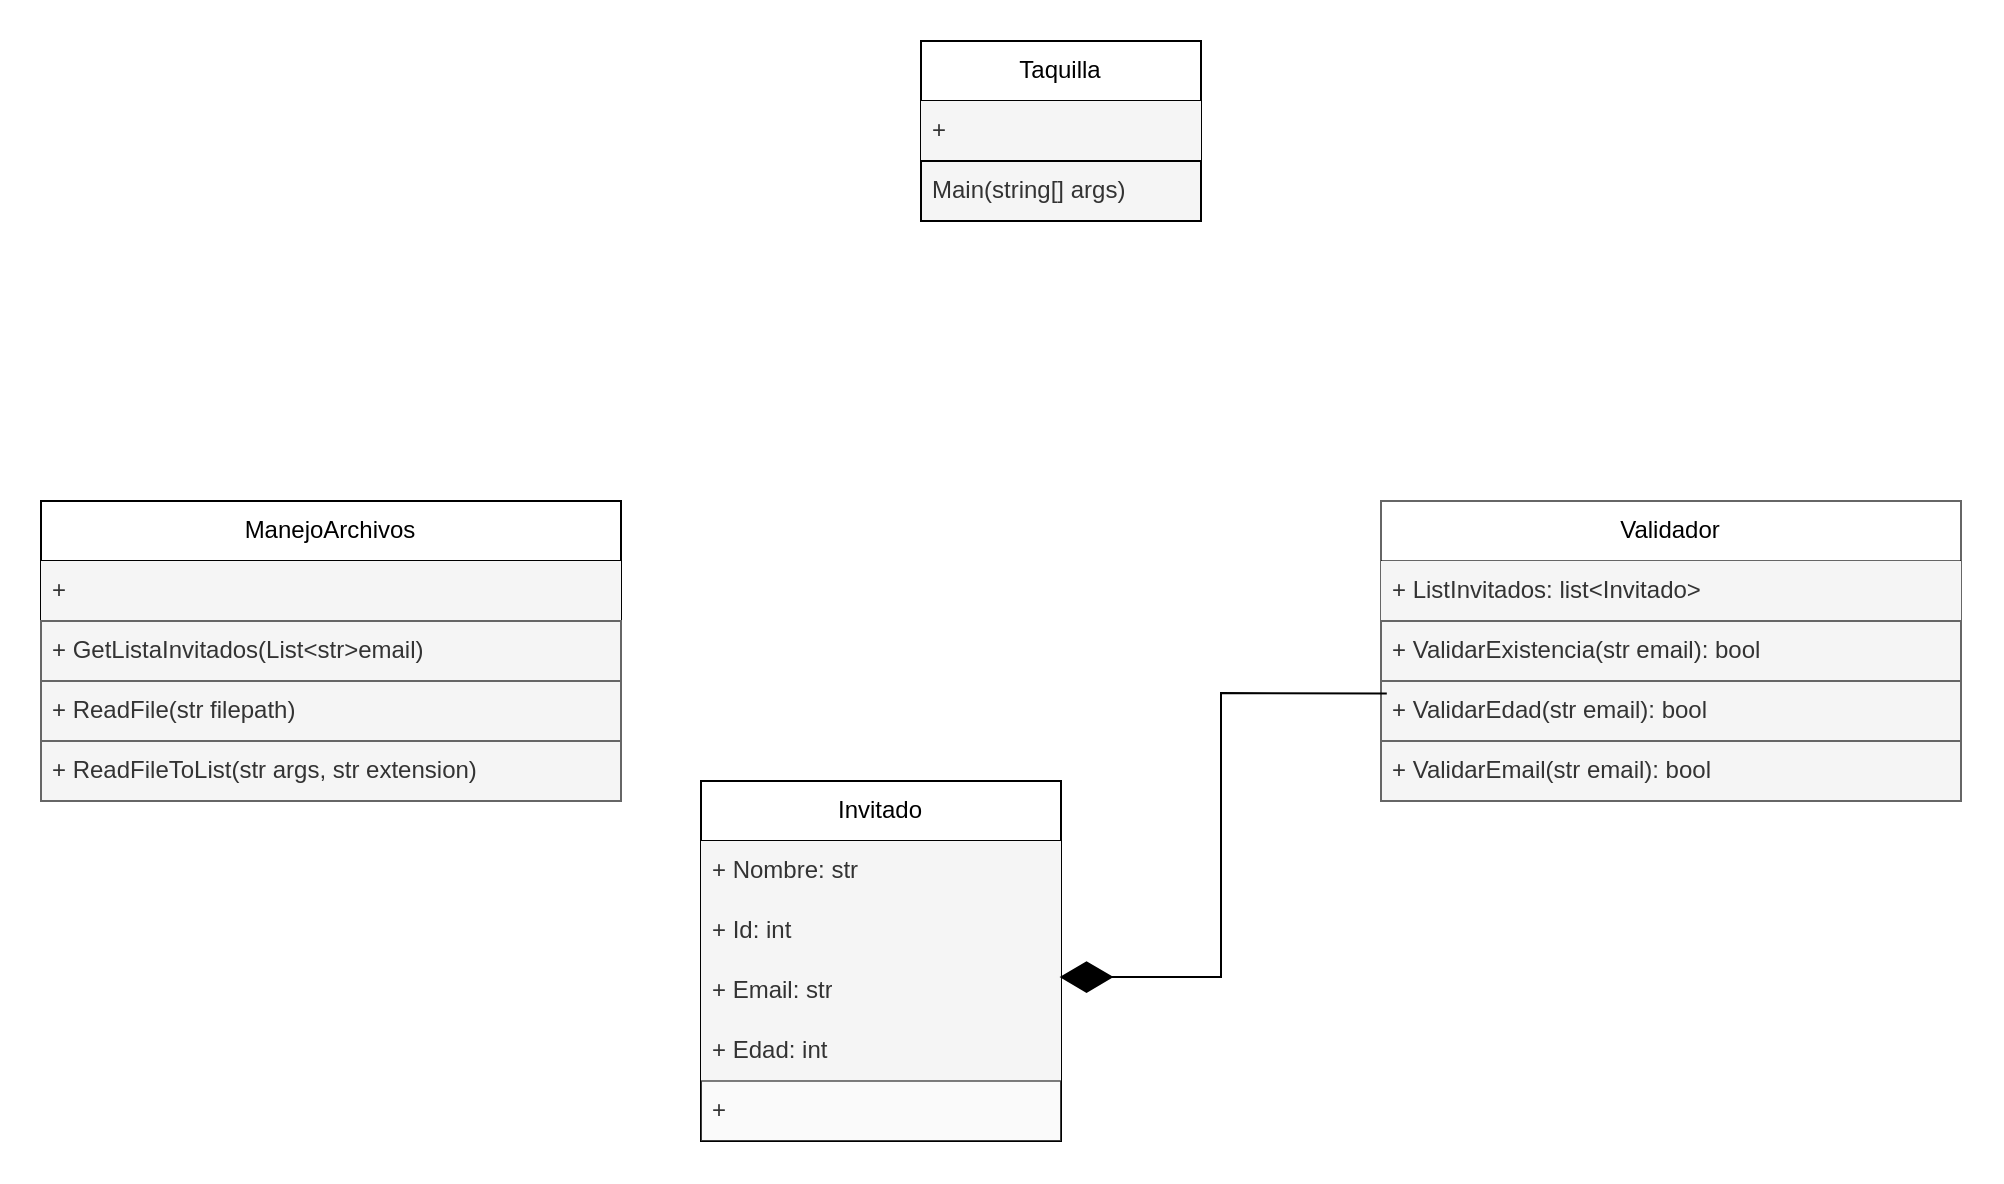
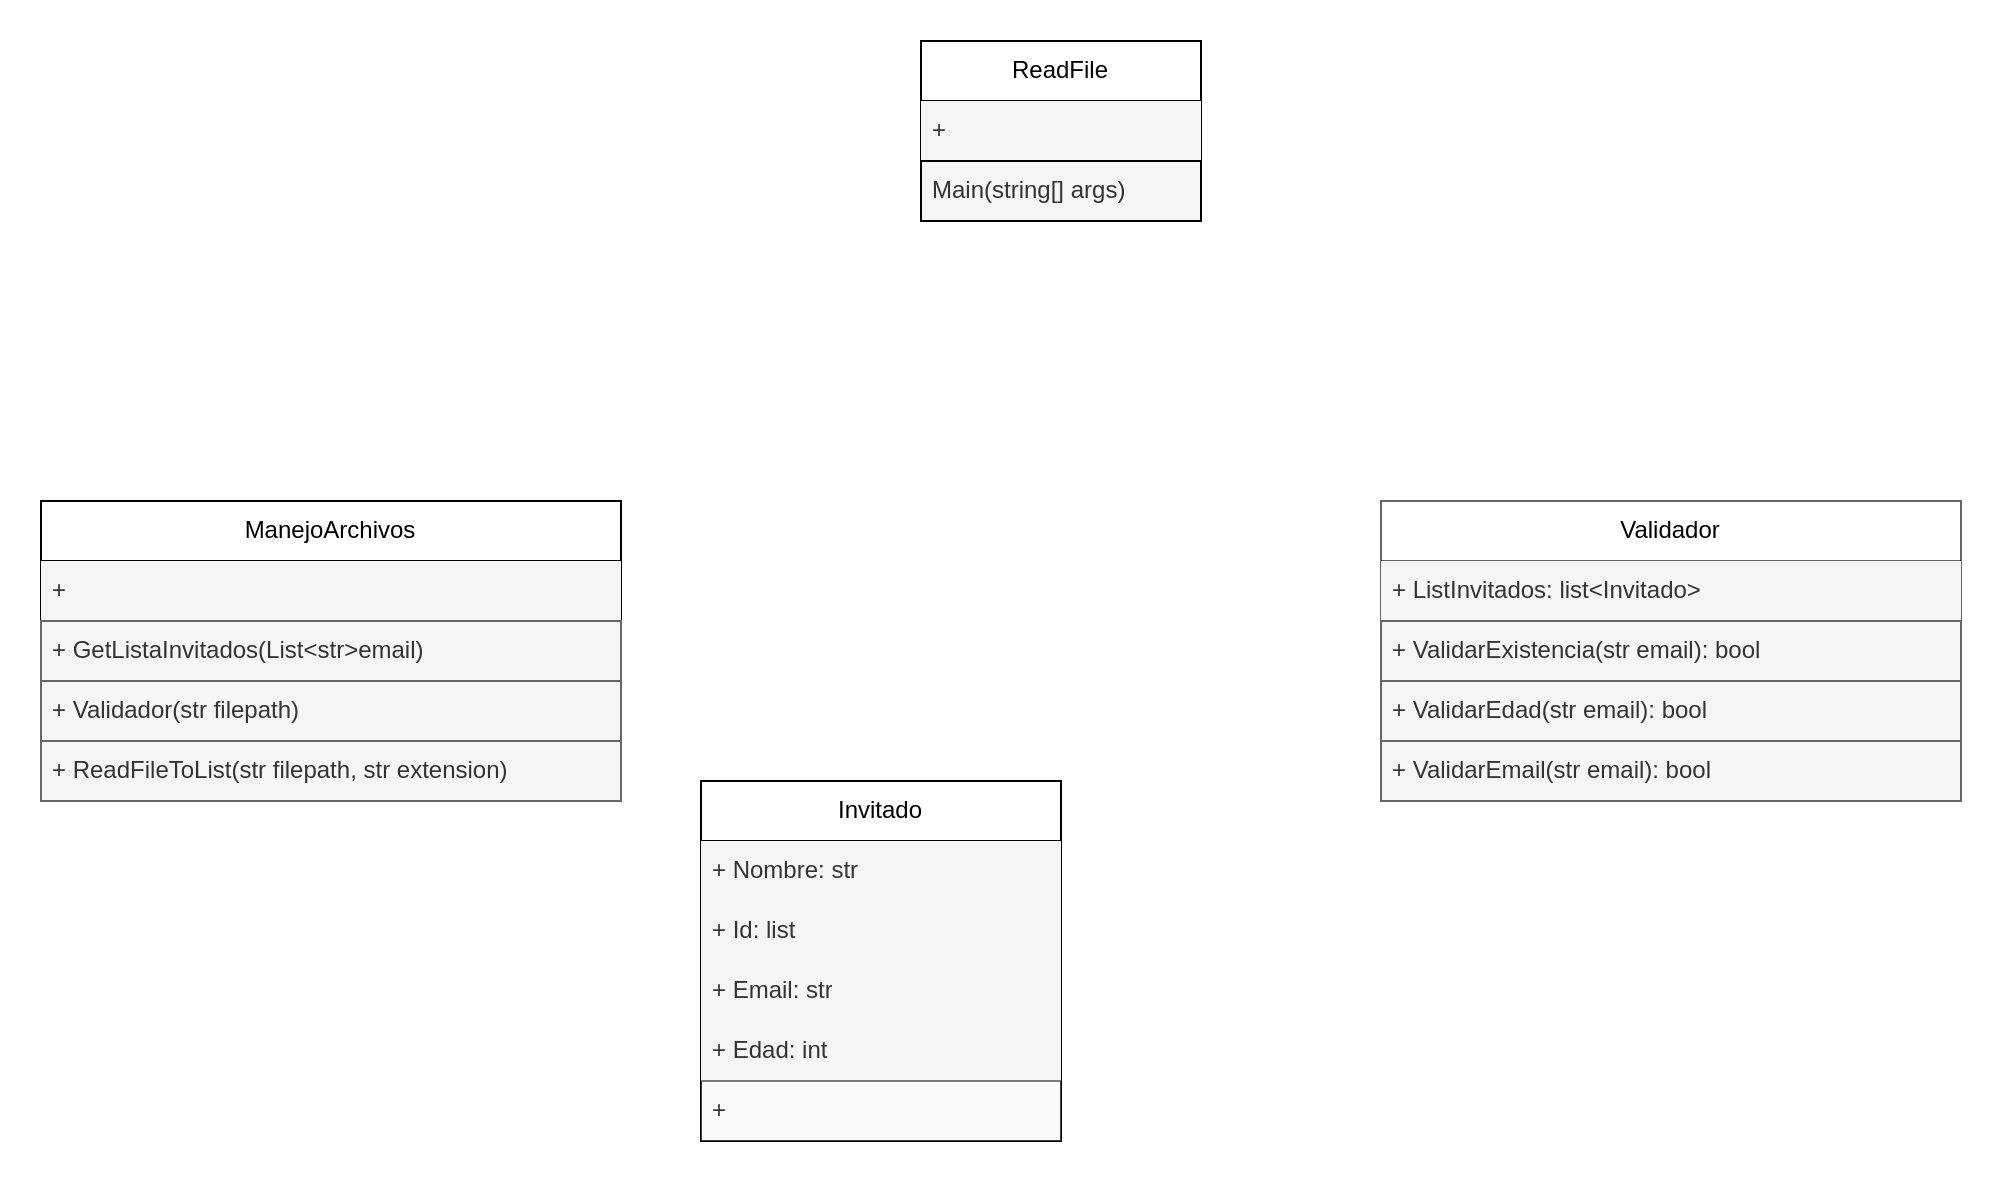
- <mxCell id="2" value="Taquilla" style="swimlane;fontStyle=0;childLayout=stackLayout;horizontal=1;startSize=30;horizontalStack=0;resizeParent=1;resizeParentMax=0;resizeLast=0;collapsible=1;marginBottom=0;whiteSpace=wrap;html=1;" parent="1" vertex="1"><mxGeometry x="460" y="20" width="140" height="90" as="geometry" /></mxCell>
+ <mxCell id="2" value="ReadFile" style="swimlane;fontStyle=0;childLayout=stackLayout;horizontal=1;startSize=30;horizontalStack=0;resizeParent=1;resizeParentMax=0;resizeLast=0;collapsible=1;marginBottom=0;whiteSpace=wrap;html=1;" parent="1" vertex="1"><mxGeometry x="460" y="20" width="140" height="90" as="geometry" /></mxCell>
- <mxCell id="14" value="+ ReadFile(str filepath)" style="text;strokeColor=#666666;fillColor=#f5f5f5;align=left;verticalAlign=middle;spacingLeft=4;spacingRight=4;overflow=hidden;points=[[0,0.5],[1,0.5]];portConstraint=eastwest;rotatable=0;whiteSpace=wrap;html=1;fontColor=#333333;" parent="11" vertex="1"><mxGeometry y="90" width="290" height="30" as="geometry" /></mxCell>
+ <mxCell id="14" value="+ Validador(str filepath)" style="text;strokeColor=#666666;fillColor=#f5f5f5;align=left;verticalAlign=middle;spacingLeft=4;spacingRight=4;overflow=hidden;points=[[0,0.5],[1,0.5]];portConstraint=eastwest;rotatable=0;whiteSpace=wrap;html=1;fontColor=#333333;" parent="11" vertex="1"><mxGeometry y="90" width="290" height="30" as="geometry" /></mxCell>
- <mxCell id="15" value="+ ReadFileToList(str args, str extension)" style="text;strokeColor=#666666;fillColor=#f5f5f5;align=left;verticalAlign=middle;spacingLeft=4;spacingRight=4;overflow=hidden;points=[[0,0.5],[1,0.5]];portConstraint=eastwest;rotatable=0;whiteSpace=wrap;html=1;fontColor=#333333;" parent="11" vertex="1"><mxGeometry y="120" width="290" height="30" as="geometry" /></mxCell>
+ <mxCell id="15" value="+ ReadFileToList(str filepath, str extension)" style="text;strokeColor=#666666;fillColor=#f5f5f5;align=left;verticalAlign=middle;spacingLeft=4;spacingRight=4;overflow=hidden;points=[[0,0.5],[1,0.5]];portConstraint=eastwest;rotatable=0;whiteSpace=wrap;html=1;fontColor=#333333;" parent="11" vertex="1"><mxGeometry y="120" width="290" height="30" as="geometry" /></mxCell>
- <mxCell id="21" value="" style="endArrow=diamondThin;endFill=1;endSize=24;html=1;rounded=0;exitX=0.01;exitY=0.209;exitDx=0;exitDy=0;exitPerimeter=0;entryX=0.996;entryY=0.267;entryDx=0;entryDy=0;entryPerimeter=0;" edge="1" parent="1" source="19" target="8"><mxGeometry width="160" relative="1" as="geometry"><mxPoint x="570" y="380" as="sourcePoint" /><mxPoint x="730" y="380" as="targetPoint" /><Array as="points"><mxPoint x="610" y="346" /><mxPoint x="610" y="488" /></Array></mxGeometry></mxCell>
- <mxCell id="7" value="+ Id: int" style="text;strokeColor=none;fillColor=#f5f5f5;align=left;verticalAlign=middle;spacingLeft=4;spacingRight=4;overflow=hidden;points=[[0,0.5],[1,0.5]];portConstraint=eastwest;rotatable=0;whiteSpace=wrap;html=1;fontColor=#333333;" parent="5" vertex="1"><mxGeometry y="60" width="180" height="30" as="geometry" /></mxCell>
+ <mxCell id="7" value="+ Id: list" style="text;strokeColor=none;fillColor=#f5f5f5;align=left;verticalAlign=middle;spacingLeft=4;spacingRight=4;overflow=hidden;points=[[0,0.5],[1,0.5]];portConstraint=eastwest;rotatable=0;whiteSpace=wrap;html=1;fontColor=#333333;" parent="5" vertex="1"><mxGeometry y="60" width="180" height="30" as="geometry" /></mxCell>
